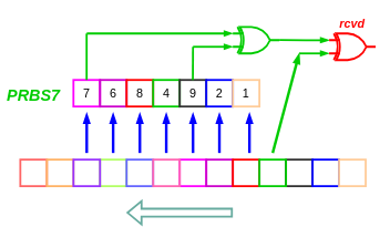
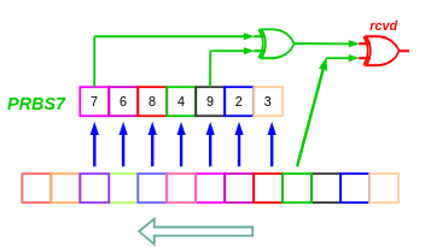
- <mxCell id="41" value="&lt;font style=&quot;font-size: 18px;&quot;&gt;1&lt;/font&gt;" style="text;html=1;align=center;verticalAlign=middle;whiteSpace=wrap;rounded=0;" parent="1" vertex="1"><mxGeometry x="340" y="125" width="60" height="30" as="geometry" /></mxCell>
+ <mxCell id="41" value="&lt;font style=&quot;font-size: 18px;&quot;&gt;3&lt;/font&gt;" style="text;html=1;align=center;verticalAlign=middle;whiteSpace=wrap;rounded=0;" parent="1" vertex="1"><mxGeometry x="340" y="125" width="60" height="30" as="geometry" /></mxCell>
